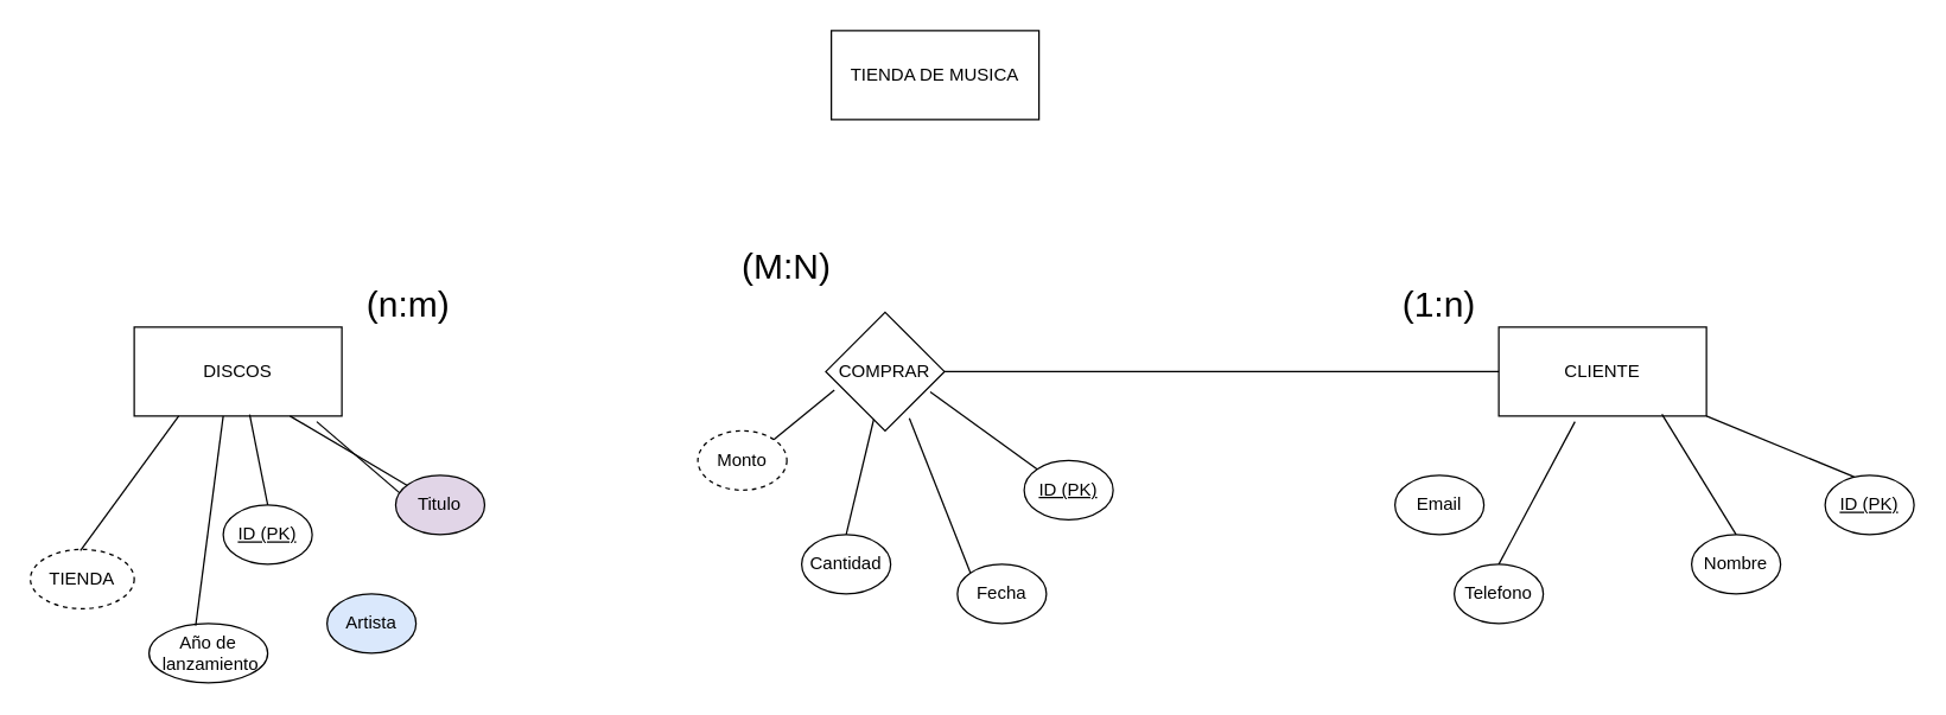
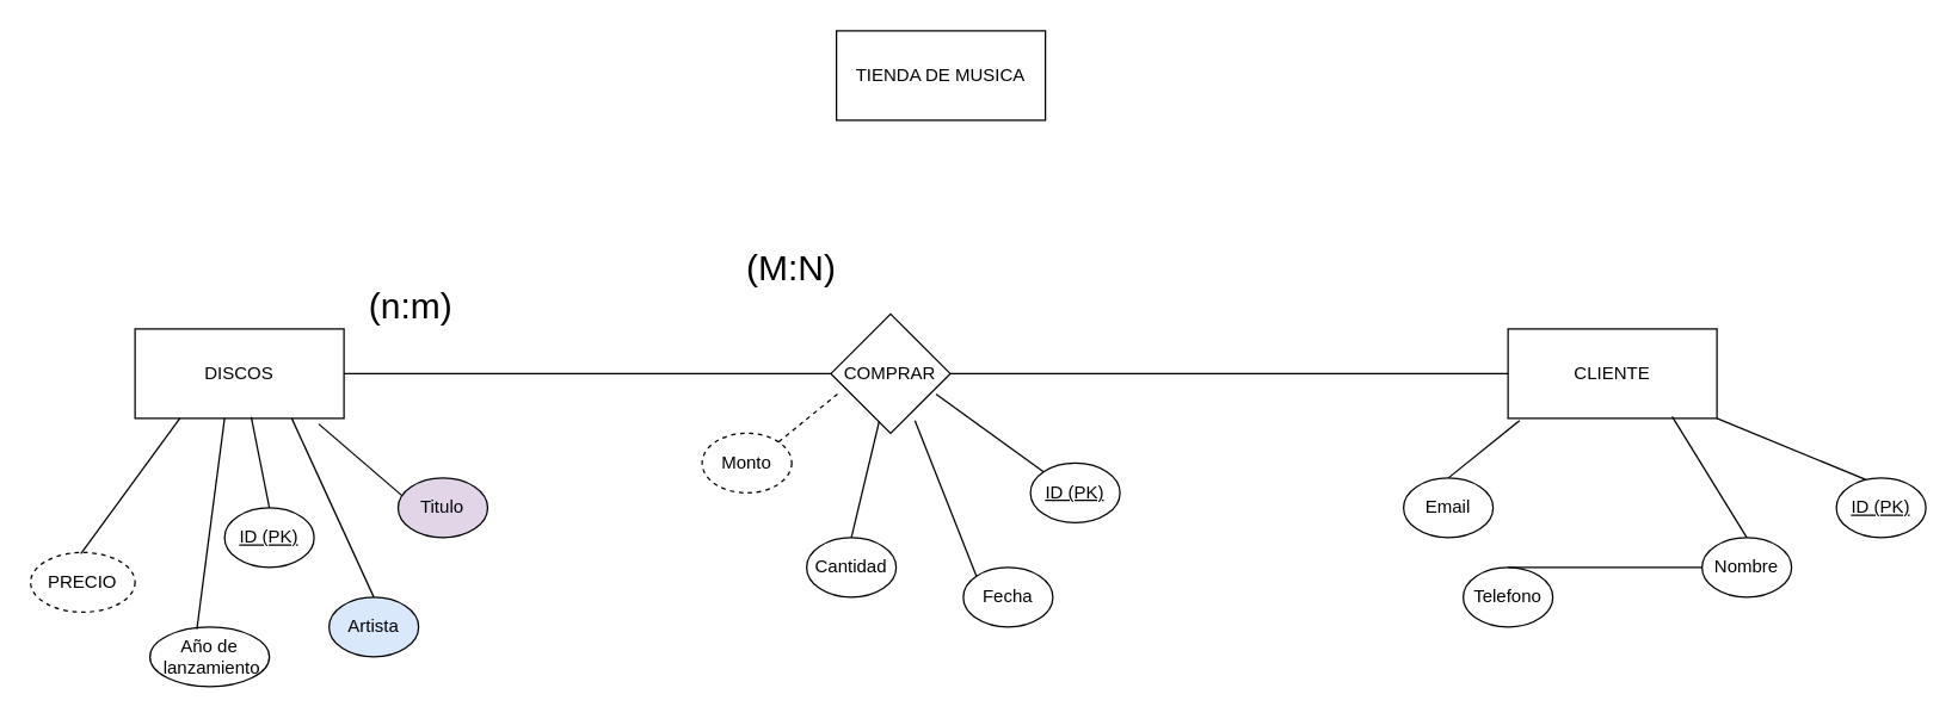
- <mxCell id="35" value="&lt;font style=&quot;font-size: 24px;&quot;&gt;(1:n)&lt;/font&gt;" style="text;html=1;strokeColor=none;fillColor=none;align=center;verticalAlign=middle;whiteSpace=wrap;rounded=0;" vertex="1" parent="1"><mxGeometry x="935" y="190" width="70" height="30" as="geometry" /></mxCell>
+ <mxCell id="6" value="" style="endArrow=none;html=1;rounded=0;entryX=0;entryY=0.5;entryDx=0;entryDy=0;exitX=1;exitY=0.5;exitDx=0;exitDy=0;" edge="1" parent="1" source="4" target="5"><mxGeometry width="50" height="50" relative="1" as="geometry"><mxPoint x="396.27" y="390" as="sourcePoint" /><mxPoint x="446.27" y="340" as="targetPoint" /></mxGeometry></mxCell>
- <mxCell id="33" value="" style="endArrow=none;html=1;rounded=0;exitX=1;exitY=0;exitDx=0;exitDy=0;entryX=0.072;entryY=0.657;entryDx=0;entryDy=0;entryPerimeter=0;" edge="1" parent="1" source="28" target="5"><mxGeometry width="50" height="50" relative="1" as="geometry"><mxPoint x="600" y="320" as="sourcePoint" /><mxPoint x="538" y="268" as="targetPoint" /></mxGeometry></mxCell>
+ <mxCell id="33" value="" style="endArrow=none;html=1;rounded=0;exitX=1;exitY=0;exitDx=0;exitDy=0;entryX=0.072;entryY=0.657;entryDx=0;entryDy=0;entryPerimeter=0;dashed=1;" edge="1" parent="1" source="28" target="5"><mxGeometry width="50" height="50" relative="1" as="geometry"><mxPoint x="600" y="320" as="sourcePoint" /><mxPoint x="538" y="268" as="targetPoint" /></mxGeometry></mxCell>
- <mxCell id="13" value="" style="endArrow=none;html=1;rounded=0;exitX=0.75;exitY=1;exitDx=0;exitDy=0;" edge="1" parent="1" source="4" target="8"><mxGeometry width="50" height="50" relative="1" as="geometry"><mxPoint x="220" y="390" as="sourcePoint" /><mxPoint x="270" y="340" as="targetPoint" /></mxGeometry></mxCell>
+ <mxCell id="13" value="" style="endArrow=none;html=1;rounded=0;exitX=0.75;exitY=1;exitDx=0;exitDy=0;entryX=0.5;entryY=0;entryDx=0;entryDy=0;" edge="1" parent="1" source="4" target="9"><mxGeometry width="50" height="50" relative="1" as="geometry"><mxPoint x="220" y="390" as="sourcePoint" /><mxPoint x="270" y="340" as="targetPoint" /></mxGeometry></mxCell>
+ <mxCell id="25" value="" style="endArrow=none;html=1;rounded=0;entryX=0.056;entryY=1.024;entryDx=0;entryDy=0;entryPerimeter=0;exitX=0.5;exitY=0;exitDx=0;exitDy=0;" edge="1" parent="1" source="24" target="3"><mxGeometry width="50" height="50" relative="1" as="geometry"><mxPoint x="1020" y="521.18" as="sourcePoint" /><mxPoint x="960" y="430" as="targetPoint" /></mxGeometry></mxCell>
- <mxCell id="26" value="" style="endArrow=none;html=1;rounded=0;entryX=0.367;entryY=1.063;entryDx=0;entryDy=0;entryPerimeter=0;exitX=0.5;exitY=0;exitDx=0;exitDy=0;" edge="1" parent="1" source="23" target="3"><mxGeometry width="50" height="50" relative="1" as="geometry"><mxPoint x="1070" y="385.59" as="sourcePoint" /><mxPoint x="1010" y="294.41" as="targetPoint" /></mxGeometry></mxCell>
+ <mxCell id="26" value="" style="endArrow=none;html=1;rounded=0;exitX=0.5;exitY=0;exitDx=0;exitDy=0;" edge="1" parent="1" source="23" target="21"><mxGeometry width="50" height="50" relative="1" as="geometry"><mxPoint x="1070" y="385.59" as="sourcePoint" /><mxPoint x="1010" y="294.41" as="targetPoint" /></mxGeometry></mxCell>
- <mxCell id="11" value="TIENDA" style="ellipse;whiteSpace=wrap;html=1;dashed=1;" vertex="1" parent="1"><mxGeometry x="20" y="370" width="70" height="40" as="geometry" /></mxCell>
+ <mxCell id="11" value="PRECIO" style="ellipse;whiteSpace=wrap;html=1;dashed=1;" vertex="1" parent="1"><mxGeometry x="20" y="370" width="70" height="40" as="geometry" /></mxCell>
